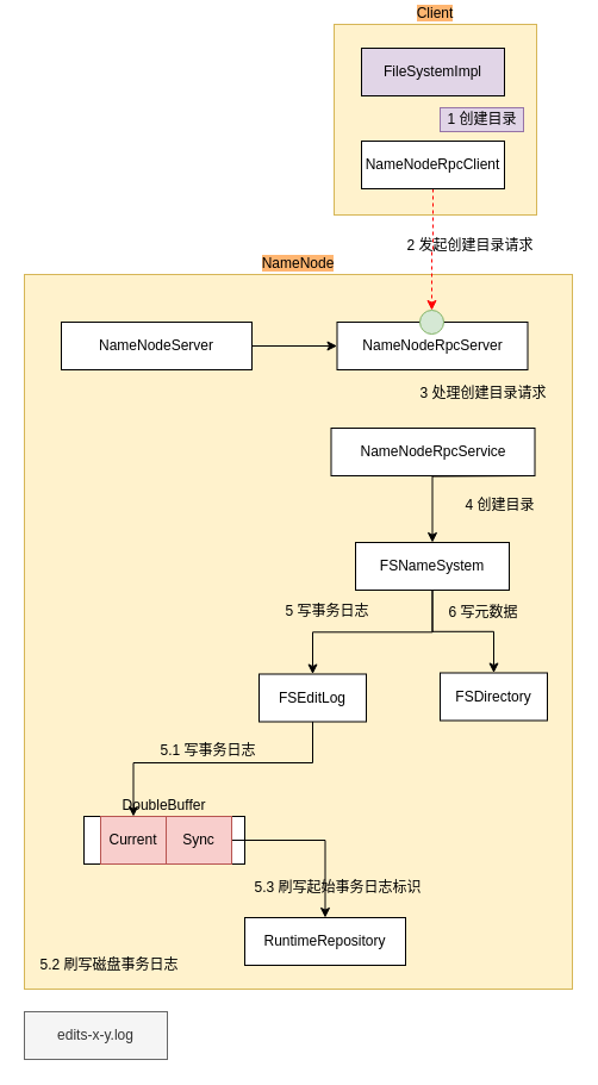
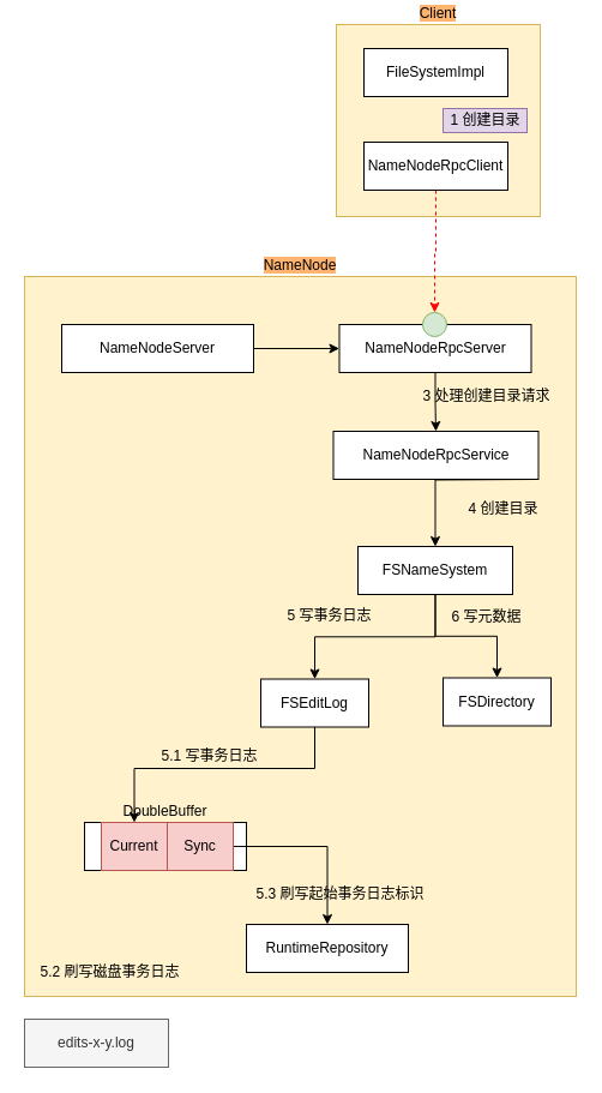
- <mxCell id="10" value="&lt;span style=&quot;text-align: left&quot;&gt;FileSystemImpl&lt;br&gt;&lt;/span&gt;" style="rounded=0;whiteSpace=wrap;html=1;labelPosition=center;verticalLabelPosition=middle;align=center;verticalAlign=middle;fillColor=#e1d5e7;" parent="1" vertex="1"><mxGeometry x="303" y="40" width="120" height="40" as="geometry" /></mxCell>
+ <mxCell id="10" value="&lt;span style=&quot;text-align: left&quot;&gt;FileSystemImpl&lt;br&gt;&lt;/span&gt;" style="rounded=0;whiteSpace=wrap;html=1;labelPosition=center;verticalLabelPosition=middle;align=center;verticalAlign=middle;" parent="1" vertex="1"><mxGeometry x="303" y="40" width="120" height="40" as="geometry" /></mxCell>
- <mxCell id="24" value="2 发起创建目录请求" style="text;html=1;align=center;verticalAlign=middle;resizable=0;points=[];autosize=1;strokeColor=none;fillColor=none;" parent="1" vertex="1"><mxGeometry x="334" y="196" width="120" height="20" as="geometry" /></mxCell>
+ <mxCell id="3" style="edgeStyle=orthogonalEdgeStyle;rounded=0;orthogonalLoop=1;jettySize=auto;html=1;strokeColor=#000000;" parent="1" source="4" target="8" edge="1"><mxGeometry relative="1" as="geometry" /></mxCell>
